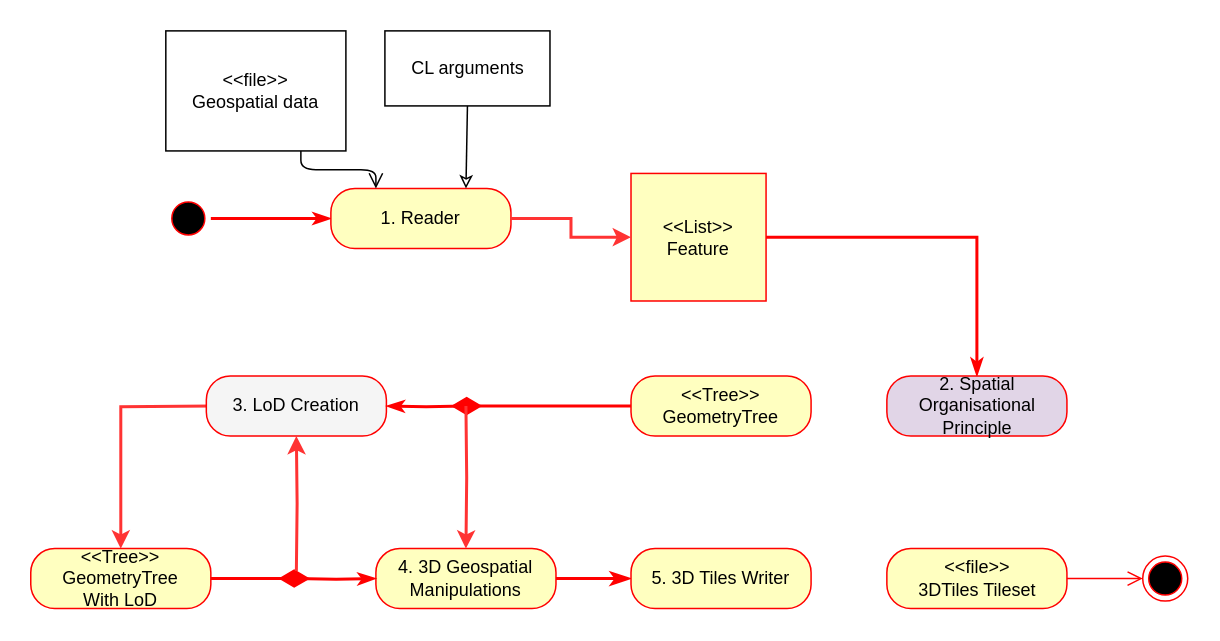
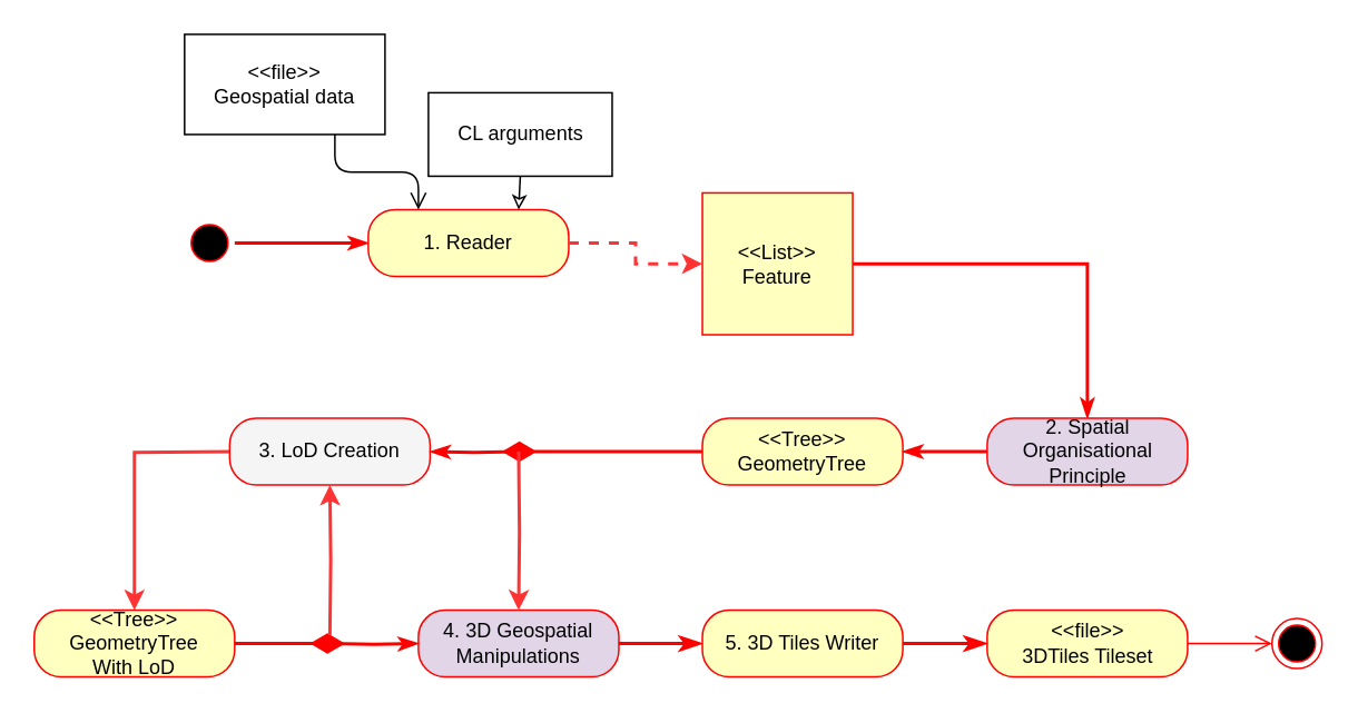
- <mxCell id="9" value="CL arguments" style="html=1;" vertex="1" parent="1"><mxGeometry x="256" y="20" width="110" height="50" as="geometry" /></mxCell>
+ <mxCell id="9" value="CL arguments" style="html=1;" vertex="1" parent="1"><mxGeometry x="256" y="55" width="110" height="50" as="geometry" /></mxCell>
- <mxCell id="14" value="&amp;lt;&amp;lt;file&amp;gt;&amp;gt;&lt;br&gt;Geospatial data" style="rounded=0;whiteSpace=wrap;html=1;strokeColor=default;fillColor=default;fontColor=default;arcSize=40;" vertex="1" parent="1"><mxGeometry x="110" y="20" width="120" height="80" as="geometry" /></mxCell>
+ <mxCell id="14" value="&amp;lt;&amp;lt;file&amp;gt;&amp;gt;&lt;br&gt;Geospatial data" style="rounded=0;whiteSpace=wrap;html=1;strokeColor=default;fillColor=default;fontColor=default;arcSize=40;" vertex="1" parent="1"><mxGeometry x="110" y="20" width="120" height="60" as="geometry" /></mxCell>
- <mxCell id="30" style="edgeStyle=orthogonalEdgeStyle;rounded=0;orthogonalLoop=1;jettySize=auto;html=1;entryX=0;entryY=0.5;entryDx=0;entryDy=0;endArrow=classic;endFill=1;endSize=6;strokeColor=#FF3333;strokeWidth=2;exitX=1;exitY=0.5;exitDx=0;exitDy=0;" edge="1" parent="1" source="10" target="15"><mxGeometry relative="1" as="geometry"><mxPoint x="300" y="280" as="sourcePoint" /><mxPoint x="300" y="375" as="targetPoint" /></mxGeometry></mxCell>
+ <mxCell id="30" style="edgeStyle=orthogonalEdgeStyle;rounded=0;orthogonalLoop=1;jettySize=auto;html=1;entryX=0;entryY=0.5;entryDx=0;entryDy=0;endArrow=classic;endFill=1;endSize=6;strokeColor=#FF3333;strokeWidth=2;exitX=1;exitY=0.5;exitDx=0;exitDy=0;dashed=1;" edge="1" parent="1" source="10" target="15"><mxGeometry relative="1" as="geometry"><mxPoint x="300" y="280" as="sourcePoint" /><mxPoint x="300" y="375" as="targetPoint" /></mxGeometry></mxCell>
+ <mxCell id="16" style="edgeStyle=orthogonalEdgeStyle;rounded=0;orthogonalLoop=1;jettySize=auto;html=1;exitX=0;exitY=0.5;exitDx=0;exitDy=0;entryX=1;entryY=0.5;entryDx=0;entryDy=0;fillColor=#f8cecc;strokeColor=#ff0000;endArrow=classicThin;endFill=1;verticalAlign=bottom;endSize=6;startArrow=none;strokeWidth=2;" edge="1" parent="1" source="17" target="5"><mxGeometry relative="1" as="geometry" /></mxCell>
- <mxCell id="3" value="&lt;font style=&quot;font-size: 12px&quot;&gt;4. 3D Geospatial Manipulations&lt;br&gt;&lt;/font&gt;" style="rounded=1;whiteSpace=wrap;html=1;arcSize=40;fontColor=#000000;fillColor=#ffffc0;strokeColor=#ff0000;" vertex="1" parent="1"><mxGeometry x="250" y="365" width="120" height="40" as="geometry" /></mxCell>
+ <mxCell id="3" value="&lt;font style=&quot;font-size: 12px&quot;&gt;4. 3D Geospatial Manipulations&lt;br&gt;&lt;/font&gt;" style="rounded=1;whiteSpace=wrap;html=1;arcSize=40;fontColor=#000000;fillColor=#e1d5e7;strokeColor=#ff0000;" vertex="1" parent="1"><mxGeometry x="250" y="365" width="120" height="40" as="geometry" /></mxCell>
+ <mxCell id="29" value="" style="edgeStyle=orthogonalEdgeStyle;html=1;verticalAlign=bottom;endArrow=classicThin;endSize=8;strokeColor=#ff0000;rounded=0;entryX=0;entryY=0.5;entryDx=0;entryDy=0;strokeWidth=2;endFill=1;exitX=1;exitY=0.5;exitDx=0;exitDy=0;" edge="1" parent="1" source="28" target="6"><mxGeometry relative="1" as="geometry"><mxPoint x="430" y="395" as="targetPoint" /><mxPoint x="570" y="340" as="sourcePoint" /></mxGeometry></mxCell>
